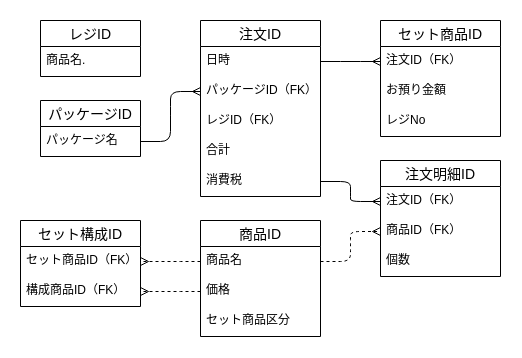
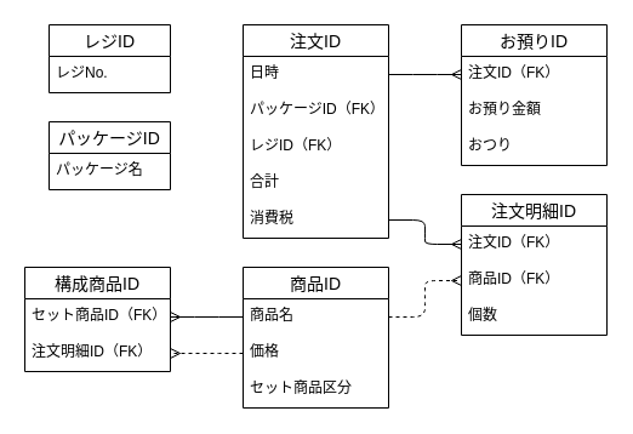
- <mxCell id="28" value="セット商品ID" style="swimlane;fontStyle=0;childLayout=stackLayout;horizontal=1;startSize=26;horizontalStack=0;resizeParent=1;resizeParentMax=0;resizeLast=0;collapsible=1;marginBottom=0;align=center;fontSize=14;" parent="1" vertex="1"><mxGeometry x="380" y="20" width="120" height="116" as="geometry" /></mxCell>
+ <mxCell id="28" value="お預りID" style="swimlane;fontStyle=0;childLayout=stackLayout;horizontal=1;startSize=26;horizontalStack=0;resizeParent=1;resizeParentMax=0;resizeLast=0;collapsible=1;marginBottom=0;align=center;fontSize=14;" parent="1" vertex="1"><mxGeometry x="380" y="20" width="120" height="116" as="geometry" /></mxCell>
- <mxCell id="14" value="商品名." style="text;strokeColor=none;fillColor=none;spacingLeft=4;spacingRight=4;overflow=hidden;rotatable=0;points=[[0,0.5],[1,0.5]];portConstraint=eastwest;fontSize=12;" parent="13" vertex="1"><mxGeometry y="26" width="100" height="30" as="geometry" /></mxCell>
+ <mxCell id="14" value="レジNo." style="text;strokeColor=none;fillColor=none;spacingLeft=4;spacingRight=4;overflow=hidden;rotatable=0;points=[[0,0.5],[1,0.5]];portConstraint=eastwest;fontSize=12;" parent="13" vertex="1"><mxGeometry y="26" width="100" height="30" as="geometry" /></mxCell>
- <mxCell id="17" value="" style="edgeStyle=entityRelationEdgeStyle;fontSize=12;html=1;endArrow=ERmany;exitX=1;exitY=0.5;exitDx=0;exitDy=0;entryX=0;entryY=0.5;entryDx=0;entryDy=0;" parent="1" source="16" target="8" edge="1"><mxGeometry width="100" height="100" relative="1" as="geometry"><mxPoint x="145" y="66" as="sourcePoint" /><mxPoint x="205" y="66" as="targetPoint" /></mxGeometry></mxCell>
- <mxCell id="31" value="レジNo" style="text;strokeColor=none;fillColor=none;spacingLeft=4;spacingRight=4;overflow=hidden;rotatable=0;points=[[0,0.5],[1,0.5]];portConstraint=eastwest;fontSize=12;" parent="28" vertex="1"><mxGeometry y="86" width="120" height="30" as="geometry" /></mxCell>
+ <mxCell id="31" value="おつり" style="text;strokeColor=none;fillColor=none;spacingLeft=4;spacingRight=4;overflow=hidden;rotatable=0;points=[[0,0.5],[1,0.5]];portConstraint=eastwest;fontSize=12;" parent="28" vertex="1"><mxGeometry y="86" width="120" height="30" as="geometry" /></mxCell>
- <mxCell id="22" value="セット構成ID" style="swimlane;fontStyle=0;childLayout=stackLayout;horizontal=1;startSize=26;horizontalStack=0;resizeParent=1;resizeParentMax=0;resizeLast=0;collapsible=1;marginBottom=0;align=center;fontSize=14;" parent="1" vertex="1"><mxGeometry x="20" y="220" width="120" height="86" as="geometry" /></mxCell>
+ <mxCell id="22" value="構成商品ID" style="swimlane;fontStyle=0;childLayout=stackLayout;horizontal=1;startSize=26;horizontalStack=0;resizeParent=1;resizeParentMax=0;resizeLast=0;collapsible=1;marginBottom=0;align=center;fontSize=14;" parent="1" vertex="1"><mxGeometry x="20" y="220" width="120" height="86" as="geometry" /></mxCell>
- <mxCell id="25" value="" style="edgeStyle=entityRelationEdgeStyle;fontSize=12;html=1;endArrow=ERmany;exitX=0;exitY=0.5;exitDx=0;exitDy=0;entryX=1;entryY=0.5;entryDx=0;entryDy=0;dashed=1;" parent="1" source="19" target="23" edge="1"><mxGeometry width="100" height="100" relative="1" as="geometry"><mxPoint x="505" y="146" as="sourcePoint" /><mxPoint x="505" y="266" as="targetPoint" /></mxGeometry></mxCell>
+ <mxCell id="25" value="" style="edgeStyle=entityRelationEdgeStyle;fontSize=12;html=1;endArrow=ERmany;exitX=0;exitY=0.5;exitDx=0;exitDy=0;entryX=1;entryY=0.5;entryDx=0;entryDy=0;" parent="1" source="19" target="23" edge="1"><mxGeometry width="100" height="100" relative="1" as="geometry"><mxPoint x="505" y="146" as="sourcePoint" /><mxPoint x="505" y="266" as="targetPoint" /></mxGeometry></mxCell>
- <mxCell id="24" value="構成商品ID（FK）" style="text;strokeColor=none;fillColor=none;spacingLeft=4;spacingRight=4;overflow=hidden;rotatable=0;points=[[0,0.5],[1,0.5]];portConstraint=eastwest;fontSize=12;" parent="22" vertex="1"><mxGeometry y="56" width="120" height="30" as="geometry" /></mxCell>
+ <mxCell id="24" value="注文明細ID（FK）" style="text;strokeColor=none;fillColor=none;spacingLeft=4;spacingRight=4;overflow=hidden;rotatable=0;points=[[0,0.5],[1,0.5]];portConstraint=eastwest;fontSize=12;" parent="22" vertex="1"><mxGeometry y="56" width="120" height="30" as="geometry" /></mxCell>
